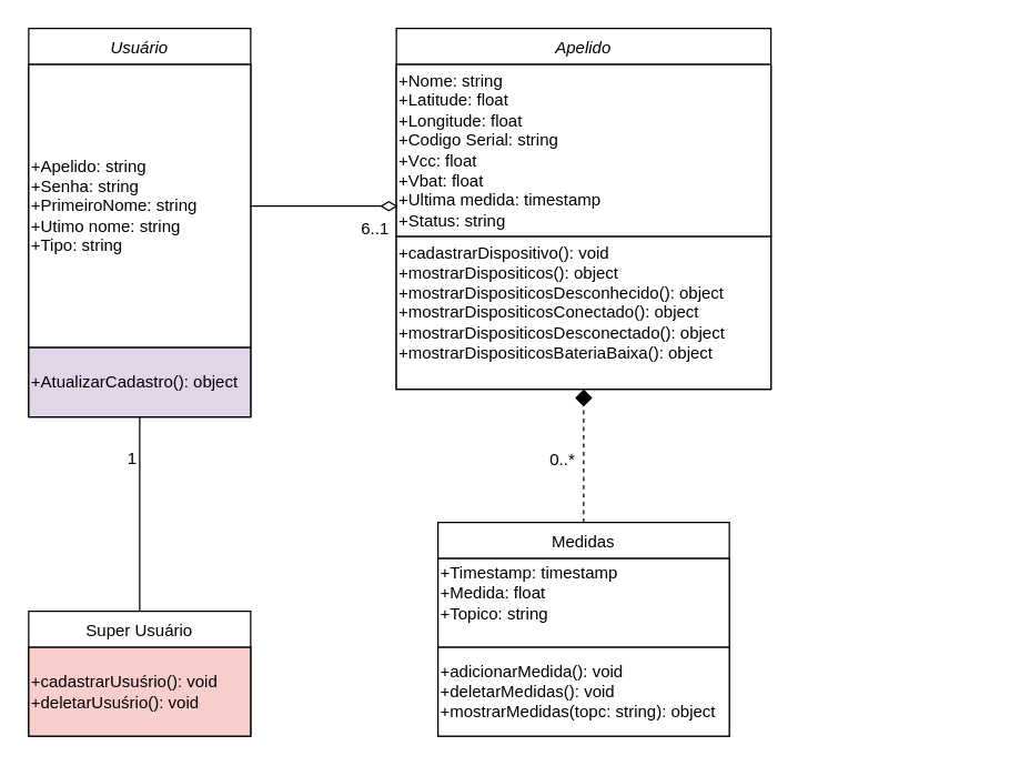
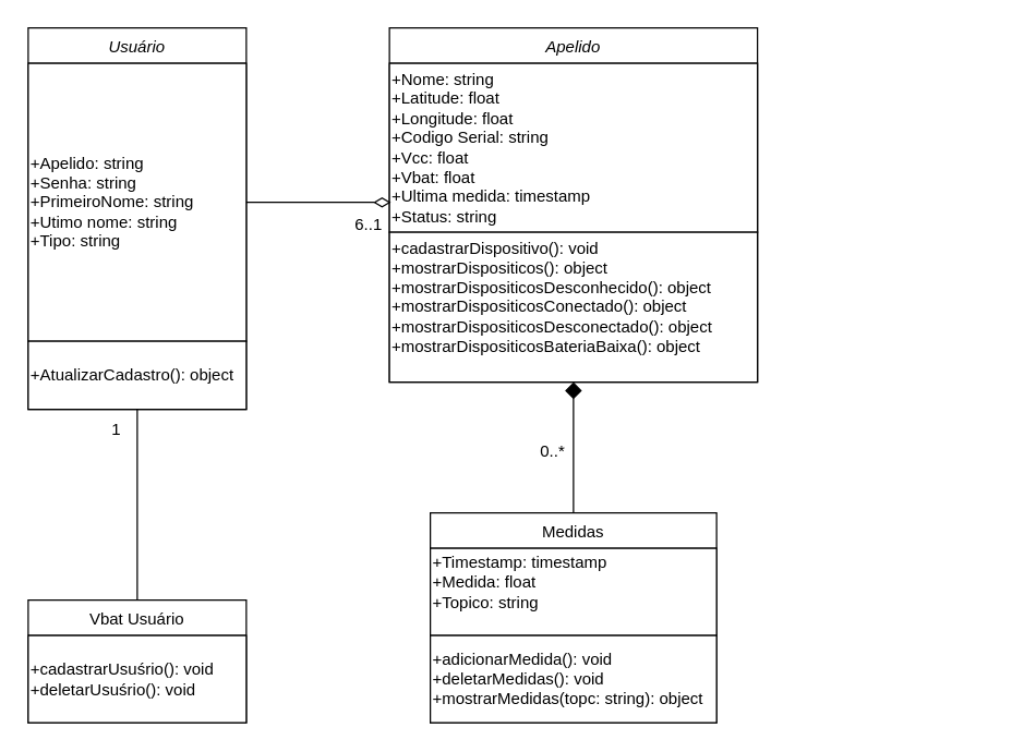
- <mxCell id="15" value="+AtualizarCadastro(): object" style="rounded=0;whiteSpace=wrap;html=1;align=left;fillColor=#e1d5e7;" parent="13" vertex="1"><mxGeometry y="230" width="160" height="50" as="geometry" /></mxCell>
+ <mxCell id="15" value="+AtualizarCadastro(): object" style="rounded=0;whiteSpace=wrap;html=1;align=left;" parent="13" vertex="1"><mxGeometry y="230" width="160" height="50" as="geometry" /></mxCell>
- <mxCell id="17" value="1" style="text;html=1;strokeColor=none;fillColor=none;align=center;verticalAlign=middle;whiteSpace=wrap;rounded=0;" vertex="1" parent="1"><mxGeometry x="80" y="315" width="30" height="30" as="geometry" /></mxCell>
+ <mxCell id="17" value="1" style="text;html=1;strokeColor=none;fillColor=none;align=center;verticalAlign=middle;whiteSpace=wrap;rounded=0;" vertex="1" parent="1"><mxGeometry x="70" y="300" width="30" height="30" as="geometry" /></mxCell>
- <mxCell id="5" value="" style="endArrow=diamond;endSize=10;endFill=1;shadow=0;strokeWidth=1;rounded=0;edgeStyle=elbowEdgeStyle;elbow=vertical;exitX=0.5;exitY=0;exitDx=0;exitDy=0;entryX=0.5;entryY=1;entryDx=0;entryDy=0;dashed=1;" parent="1" source="6" target="10" edge="1"><mxGeometry width="160" relative="1" as="geometry"><mxPoint x="470" y="635" as="sourcePoint" /><mxPoint x="640" y="335" as="targetPoint" /><Array as="points"><mxPoint x="410" y="300" /><mxPoint x="660" y="390" /><mxPoint x="720" y="280" /><mxPoint x="620" y="405" /><mxPoint x="580" y="385" /><mxPoint x="660" y="355" /><mxPoint x="660" y="355" /><mxPoint x="650" y="355" /></Array></mxGeometry></mxCell>
+ <mxCell id="5" value="" style="endArrow=diamond;endSize=10;endFill=1;shadow=0;strokeWidth=1;rounded=0;edgeStyle=elbowEdgeStyle;elbow=vertical;exitX=0.5;exitY=0;exitDx=0;exitDy=0;entryX=0.5;entryY=1;entryDx=0;entryDy=0;" parent="1" source="6" target="10" edge="1"><mxGeometry width="160" relative="1" as="geometry"><mxPoint x="470" y="635" as="sourcePoint" /><mxPoint x="640" y="335" as="targetPoint" /><Array as="points"><mxPoint x="410" y="300" /><mxPoint x="660" y="390" /><mxPoint x="720" y="280" /><mxPoint x="620" y="405" /><mxPoint x="580" y="385" /><mxPoint x="660" y="355" /><mxPoint x="660" y="355" /><mxPoint x="650" y="355" /></Array></mxGeometry></mxCell>
- <mxCell id="2" value="Super Usuário" style="swimlane;fontStyle=0;align=center;verticalAlign=top;childLayout=stackLayout;horizontal=1;startSize=26;horizontalStack=0;resizeParent=1;resizeLast=0;collapsible=1;marginBottom=0;rounded=0;shadow=0;strokeWidth=1;" parent="1" vertex="1"><mxGeometry x="20" y="440" width="160" height="90" as="geometry"><mxRectangle x="340" y="380" width="170" height="26" as="alternateBounds" /></mxGeometry></mxCell>
+ <mxCell id="2" value="Vbat Usuário" style="swimlane;fontStyle=0;align=center;verticalAlign=top;childLayout=stackLayout;horizontal=1;startSize=26;horizontalStack=0;resizeParent=1;resizeLast=0;collapsible=1;marginBottom=0;rounded=0;shadow=0;strokeWidth=1;" parent="1" vertex="1"><mxGeometry x="20" y="440" width="160" height="90" as="geometry"><mxRectangle x="340" y="380" width="170" height="26" as="alternateBounds" /></mxGeometry></mxCell>
- <mxCell id="3" value="&lt;div&gt;&lt;span&gt;+cadastrarUsuśrio&lt;/span&gt;&lt;span&gt;(): void&lt;/span&gt;&lt;br&gt;&lt;/div&gt;&lt;div&gt;+deletarUsuśrio(): void&lt;span&gt;&lt;br&gt;&lt;/span&gt;&lt;/div&gt;" style="rounded=0;whiteSpace=wrap;html=1;align=left;fillColor=#f8cecc;" parent="2" vertex="1"><mxGeometry y="26" width="160" height="64" as="geometry" /></mxCell>
+ <mxCell id="3" value="&lt;div&gt;&lt;span&gt;+cadastrarUsuśrio&lt;/span&gt;&lt;span&gt;(): void&lt;/span&gt;&lt;br&gt;&lt;/div&gt;&lt;div&gt;+deletarUsuśrio(): void&lt;span&gt;&lt;br&gt;&lt;/span&gt;&lt;/div&gt;" style="rounded=0;whiteSpace=wrap;html=1;align=left;" parent="2" vertex="1"><mxGeometry y="26" width="160" height="64" as="geometry" /></mxCell>
